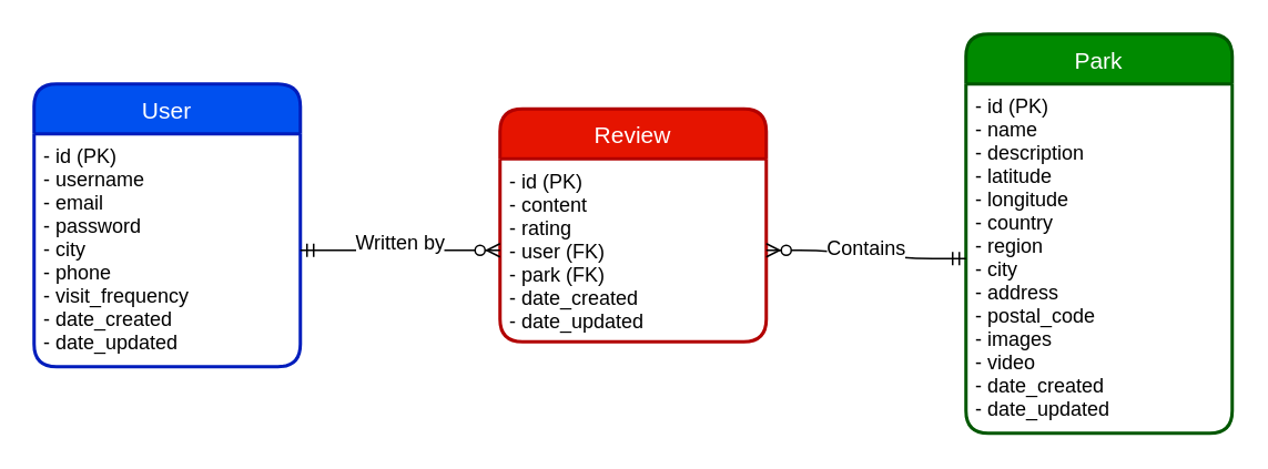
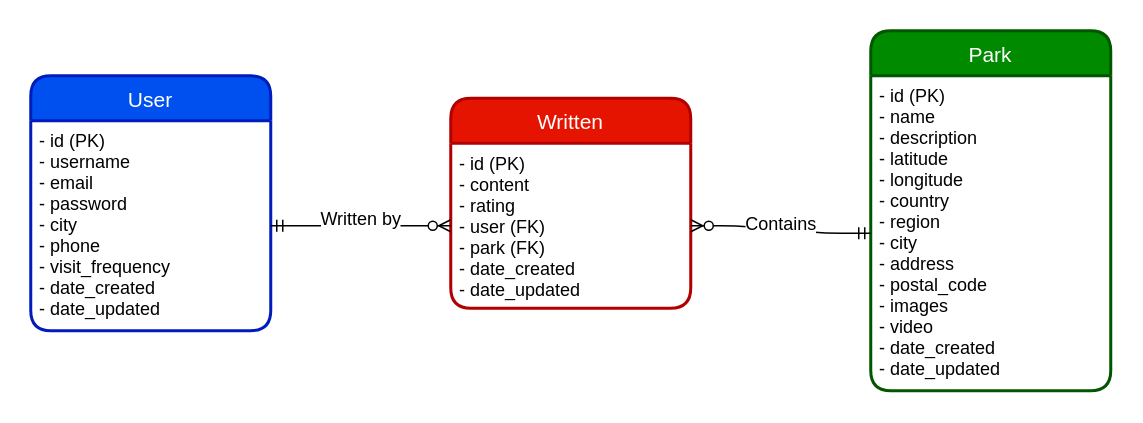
- <mxCell id="4" value="Review" style="swimlane;childLayout=stackLayout;horizontal=1;startSize=30;horizontalStack=0;fillColor=#e51400;rounded=1;fontSize=14;fontStyle=0;strokeWidth=2;resizeParent=0;resizeLast=1;shadow=0;dashed=0;align=center;strokeColor=#B20000;fontColor=#ffffff;" parent="1" vertex="1"><mxGeometry x="300" y="65" width="160" height="140" as="geometry" /></mxCell>
+ <mxCell id="4" value="Written" style="swimlane;childLayout=stackLayout;horizontal=1;startSize=30;horizontalStack=0;fillColor=#e51400;rounded=1;fontSize=14;fontStyle=0;strokeWidth=2;resizeParent=0;resizeLast=1;shadow=0;dashed=0;align=center;strokeColor=#B20000;fontColor=#ffffff;" parent="1" vertex="1"><mxGeometry x="300" y="65" width="160" height="140" as="geometry" /></mxCell>
